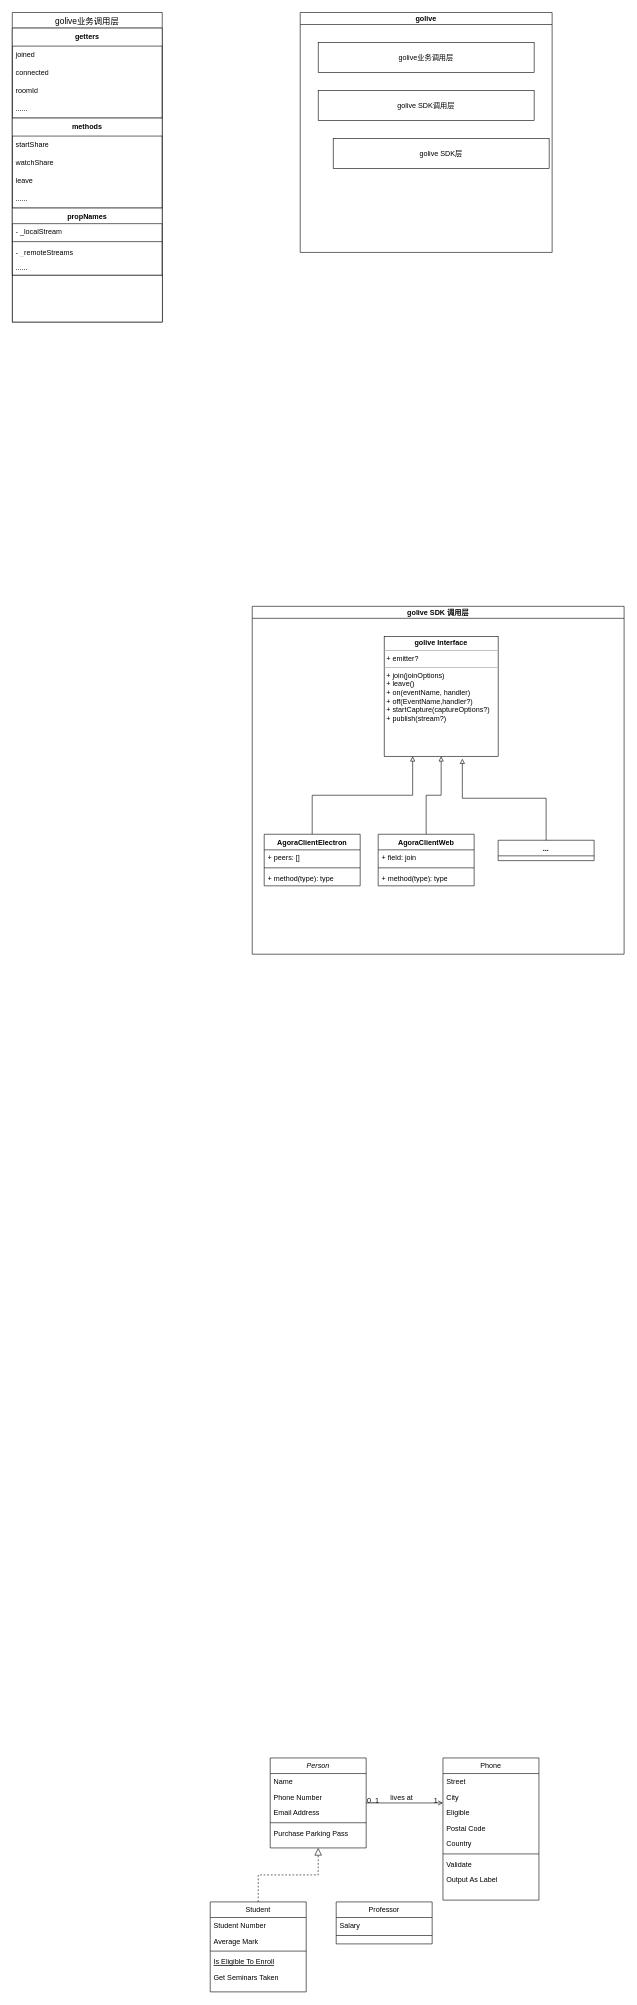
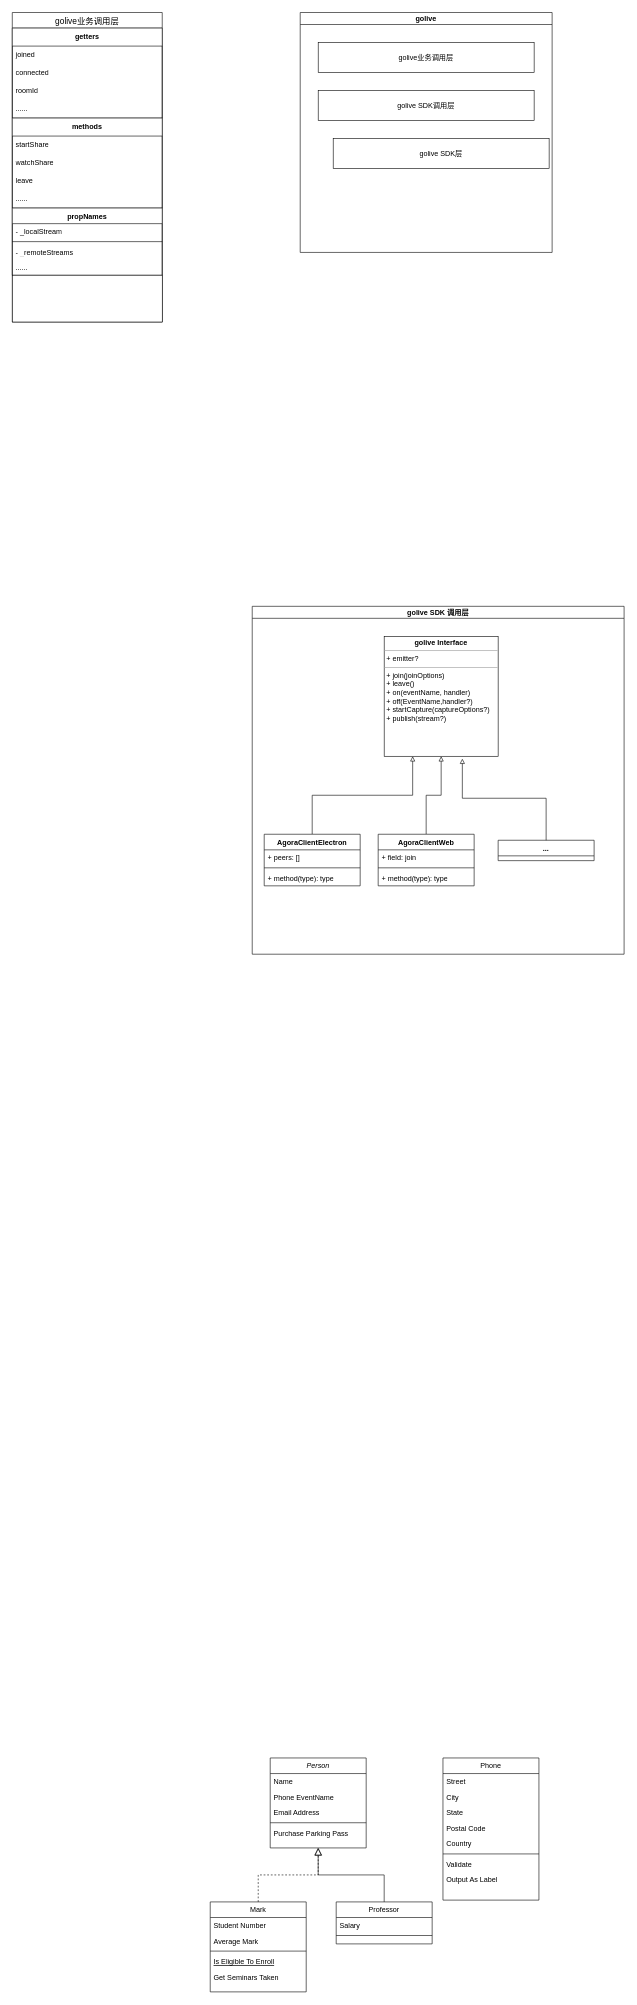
- <mxCell id="4" value="Phone Number" style="text;align=left;verticalAlign=top;spacingLeft=4;spacingRight=4;overflow=hidden;rotatable=0;points=[[0,0.5],[1,0.5]];portConstraint=eastwest;rounded=0;shadow=0;html=0;" parent="2" vertex="1"><mxGeometry y="52" width="160" height="26" as="geometry" /></mxCell>
+ <mxCell id="4" value="Phone EventName" style="text;align=left;verticalAlign=top;spacingLeft=4;spacingRight=4;overflow=hidden;rotatable=0;points=[[0,0.5],[1,0.5]];portConstraint=eastwest;rounded=0;shadow=0;html=0;" parent="2" vertex="1"><mxGeometry y="52" width="160" height="26" as="geometry" /></mxCell>
- <mxCell id="28" value="" style="endArrow=open;shadow=0;strokeWidth=1;rounded=0;endFill=1;edgeStyle=elbowEdgeStyle;elbow=vertical;" parent="1" source="2" target="19" edge="1"><mxGeometry x="0.5" y="41" relative="1" as="geometry"><mxPoint x="610" y="3002" as="sourcePoint" /><mxPoint x="770" y="3002" as="targetPoint" /><mxPoint x="-40" y="32" as="offset" /></mxGeometry></mxCell>
- <mxCell id="29" value="0..1" style="resizable=0;align=left;verticalAlign=bottom;labelBackgroundColor=none;fontSize=12;" parent="28" connectable="0" vertex="1"><mxGeometry x="-1" relative="1" as="geometry"><mxPoint y="4" as="offset" /></mxGeometry></mxCell>
- <mxCell id="30" value="1" style="resizable=0;align=right;verticalAlign=bottom;labelBackgroundColor=none;fontSize=12;" parent="28" connectable="0" vertex="1"><mxGeometry x="1" relative="1" as="geometry"><mxPoint x="-7" y="4" as="offset" /></mxGeometry></mxCell>
- <mxCell id="31" value="lives at" style="text;html=1;resizable=0;points=[];;align=center;verticalAlign=middle;labelBackgroundColor=none;rounded=0;shadow=0;strokeWidth=1;fontSize=12;" parent="28" vertex="1" connectable="0"><mxGeometry x="0.5" y="49" relative="1" as="geometry"><mxPoint x="-38" y="40" as="offset" /></mxGeometry></mxCell>
- <mxCell id="22" value="Eligible" style="text;align=left;verticalAlign=top;spacingLeft=4;spacingRight=4;overflow=hidden;rotatable=0;points=[[0,0.5],[1,0.5]];portConstraint=eastwest;rounded=0;shadow=0;html=0;" parent="19" vertex="1"><mxGeometry y="78" width="160" height="26" as="geometry" /></mxCell>
+ <mxCell id="22" value="State" style="text;align=left;verticalAlign=top;spacingLeft=4;spacingRight=4;overflow=hidden;rotatable=0;points=[[0,0.5],[1,0.5]];portConstraint=eastwest;rounded=0;shadow=0;html=0;" parent="19" vertex="1"><mxGeometry y="78" width="160" height="26" as="geometry" /></mxCell>
+ <mxCell id="18" value="" style="endArrow=block;endSize=10;endFill=0;shadow=0;strokeWidth=1;rounded=0;edgeStyle=elbowEdgeStyle;elbow=vertical;" parent="1" source="15" target="2" edge="1"><mxGeometry width="160" relative="1" as="geometry"><mxPoint x="440" y="3183" as="sourcePoint" /><mxPoint x="540" y="3081" as="targetPoint" /></mxGeometry></mxCell>
- <mxCell id="8" value="Student" style="swimlane;fontStyle=0;align=center;verticalAlign=top;childLayout=stackLayout;horizontal=1;startSize=26;horizontalStack=0;resizeParent=1;resizeLast=0;collapsible=1;marginBottom=0;rounded=0;shadow=0;strokeWidth=1;" parent="1" vertex="1"><mxGeometry x="350" y="3170" width="160" height="150" as="geometry"><mxRectangle x="130" y="380" width="160" height="26" as="alternateBounds" /></mxGeometry></mxCell>
+ <mxCell id="8" value="Mark" style="swimlane;fontStyle=0;align=center;verticalAlign=top;childLayout=stackLayout;horizontal=1;startSize=26;horizontalStack=0;resizeParent=1;resizeLast=0;collapsible=1;marginBottom=0;rounded=0;shadow=0;strokeWidth=1;" parent="1" vertex="1"><mxGeometry x="350" y="3170" width="160" height="150" as="geometry"><mxRectangle x="130" y="380" width="160" height="26" as="alternateBounds" /></mxGeometry></mxCell>
